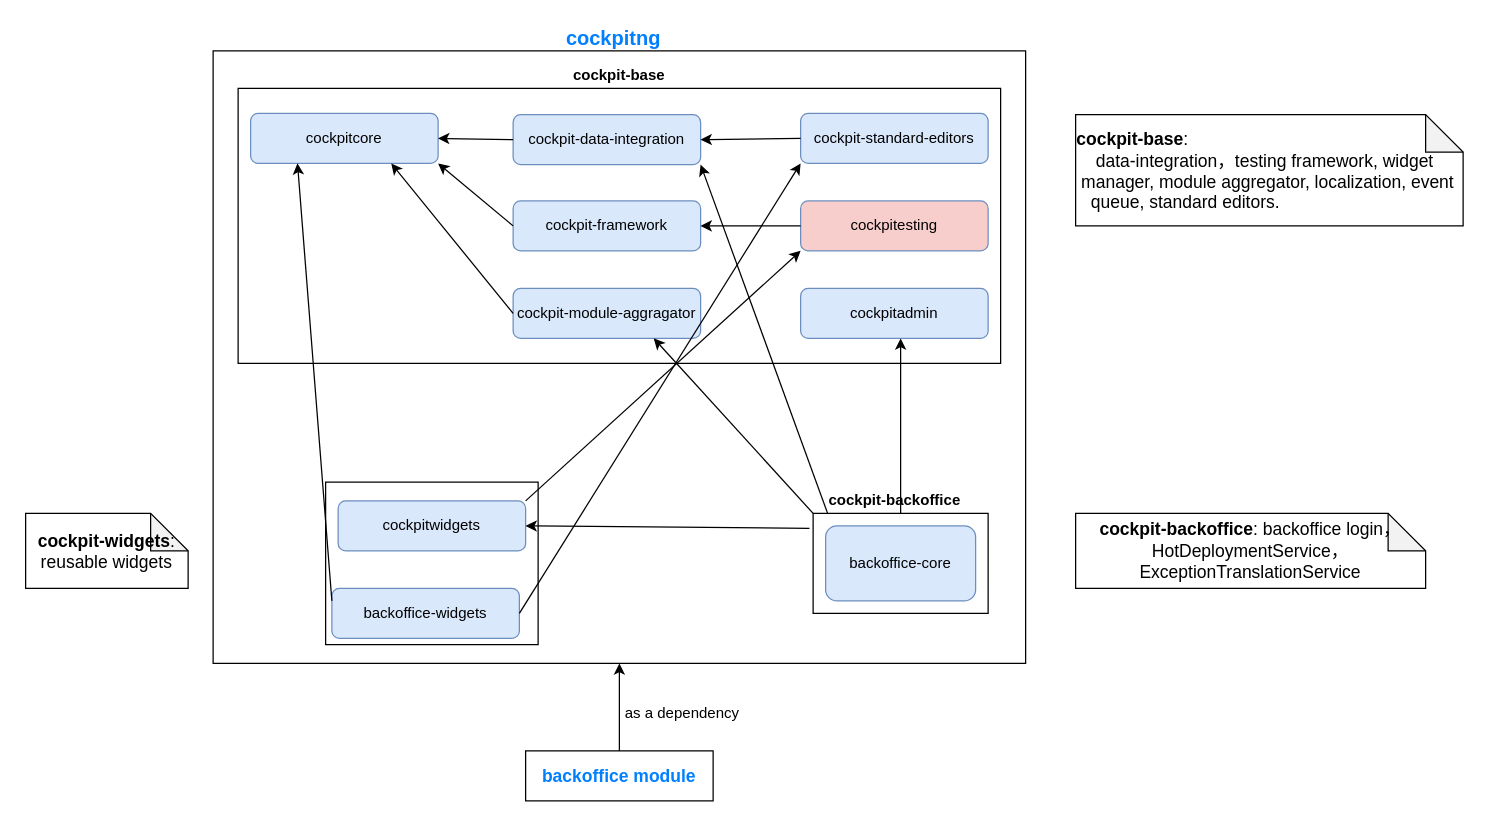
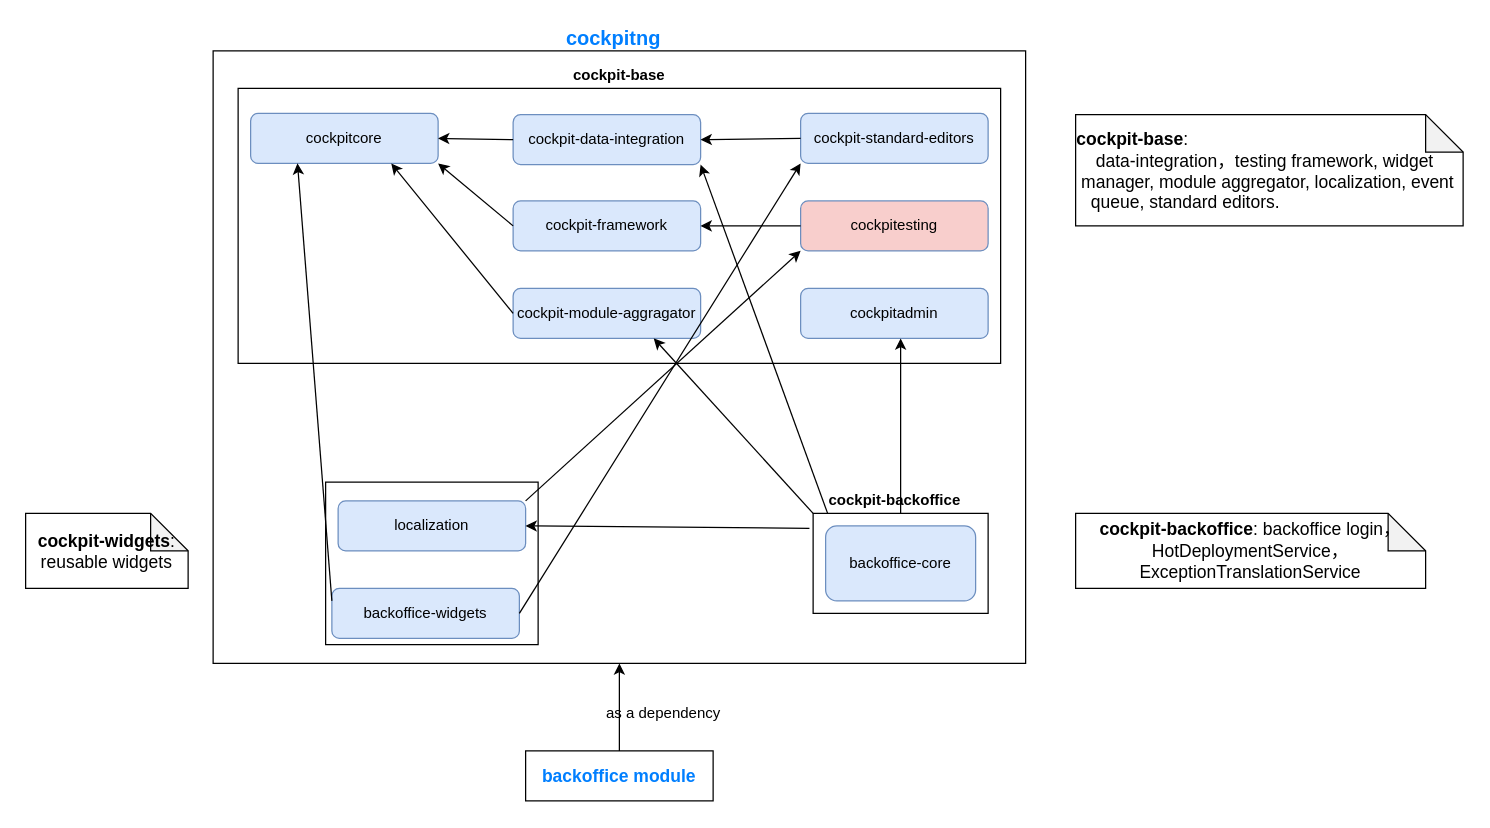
- <mxCell id="16" value="cockpitwidgets" style="rounded=1;whiteSpace=wrap;html=1;fillColor=#dae8fc;strokeColor=#6c8ebf;" parent="1" vertex="1"><mxGeometry x="270" y="400" width="150" height="40" as="geometry" /></mxCell>
+ <mxCell id="16" value="localization" style="rounded=1;whiteSpace=wrap;html=1;fillColor=#dae8fc;strokeColor=#6c8ebf;" parent="1" vertex="1"><mxGeometry x="270" y="400" width="150" height="40" as="geometry" /></mxCell>
- <mxCell id="36" value="as a dependency" style="text;html=1;align=center;verticalAlign=middle;resizable=0;points=[];autosize=1;" parent="1" vertex="1"><mxGeometry x="490" y="560" width="110" height="20" as="geometry" /></mxCell>
+ <mxCell id="36" value="as a dependency" style="text;html=1;align=center;verticalAlign=middle;resizable=0;points=[];autosize=1;" parent="1" vertex="1"><mxGeometry x="475" y="560" width="110" height="20" as="geometry" /></mxCell>
